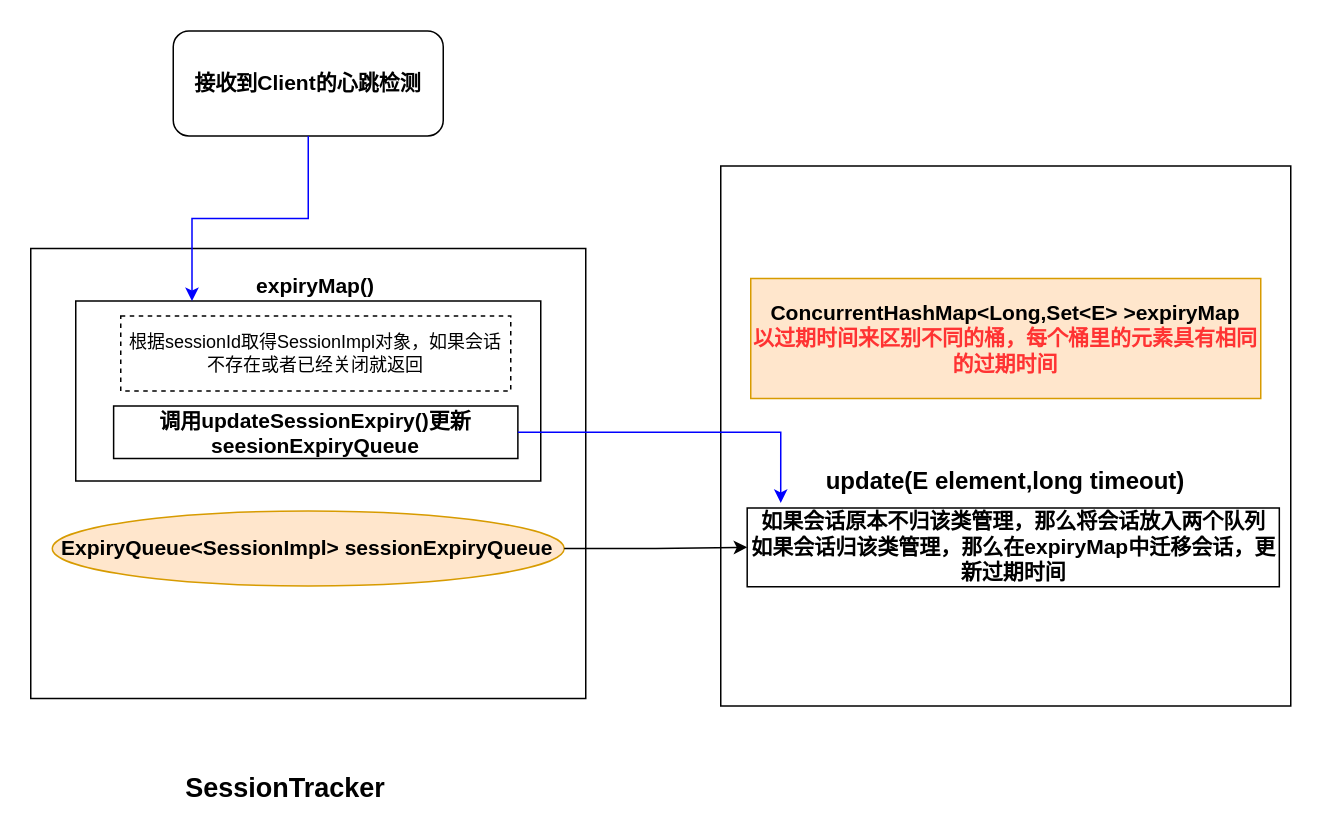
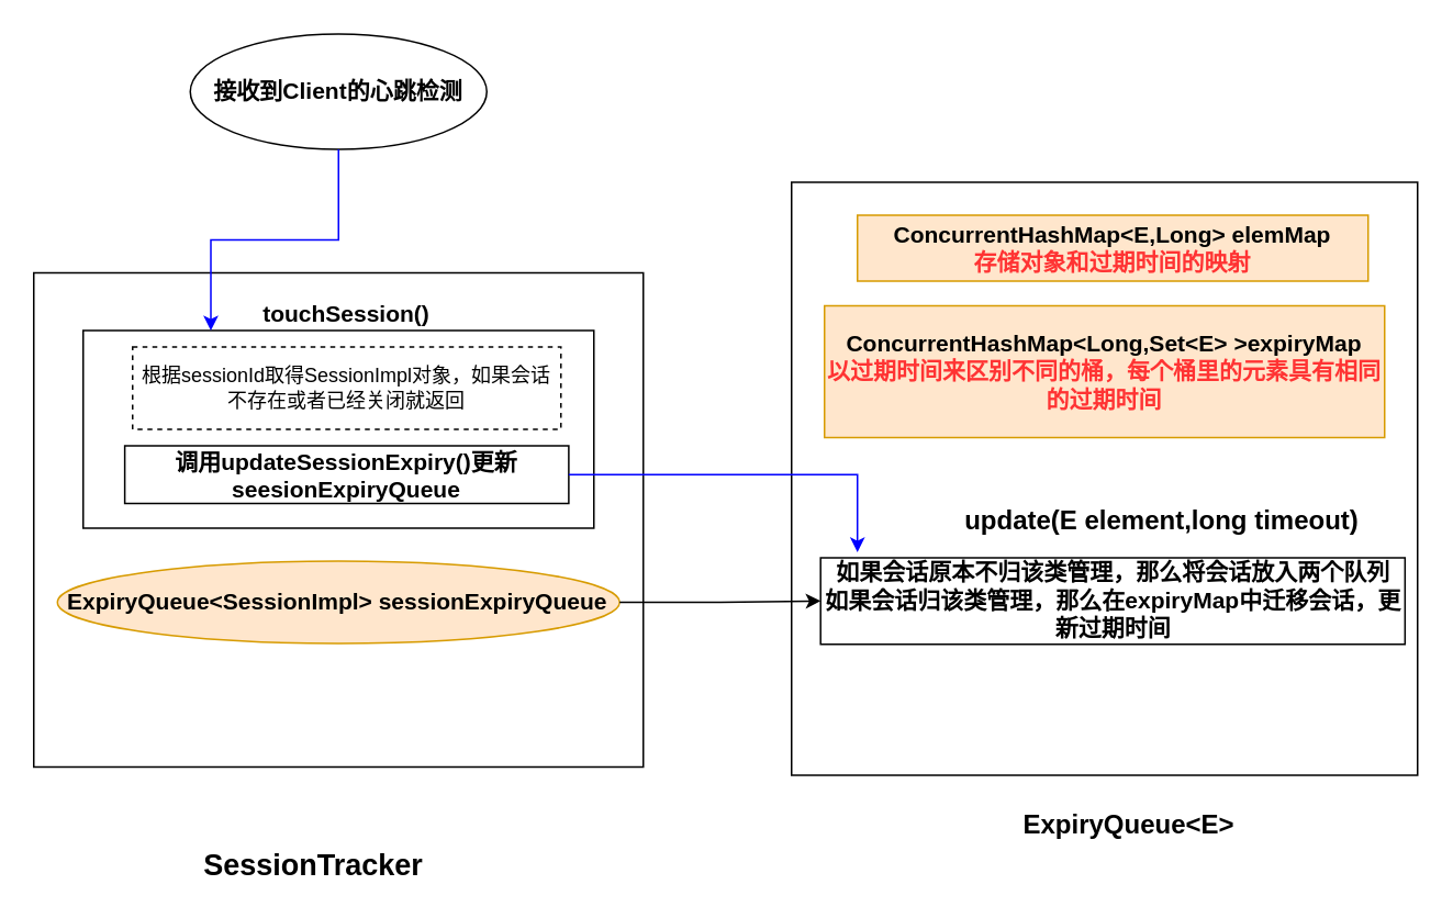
- <mxCell id="2" value="&lt;b&gt;&lt;font style=&quot;font-size: 14px&quot;&gt;接收到Client的心跳检测&lt;/font&gt;&lt;/b&gt;" style="rounded=1;whiteSpace=wrap;html=1;" vertex="1" parent="1"><mxGeometry x="115" y="20" width="180" height="70" as="geometry" /></mxCell>
+ <mxCell id="2" value="&lt;b&gt;&lt;font style=&quot;font-size: 14px&quot;&gt;接收到Client的心跳检测&lt;/font&gt;&lt;/b&gt;" style="ellipse;whiteSpace=wrap;html=1;" vertex="1" parent="1"><mxGeometry x="115" y="20" width="180" height="70" as="geometry" /></mxCell>
+ <mxCell id="13" value="&lt;font style=&quot;font-size: 14px&quot;&gt;&lt;b&gt;ConcurrentHashMap&amp;lt;E,Long&amp;gt; elemMap&lt;br&gt;&lt;font color=&quot;#ff3333&quot;&gt;存储对象和过期时间的映射&lt;/font&gt;&lt;br&gt;&lt;/b&gt;&lt;/font&gt;" style="rounded=0;whiteSpace=wrap;html=1;fillColor=#ffe6cc;strokeColor=#d79b00;" vertex="1" parent="1"><mxGeometry x="520" y="130" width="310" height="40" as="geometry" /></mxCell>
- <mxCell id="5" value="&lt;font style=&quot;font-size: 14px&quot;&gt;&lt;b&gt;expiryMap()&lt;/b&gt;&lt;/font&gt;" style="text;html=1;strokeColor=none;fillColor=none;align=center;verticalAlign=middle;whiteSpace=wrap;rounded=0;" vertex="1" parent="1"><mxGeometry x="190" y="180" width="40" height="20" as="geometry" /></mxCell>
+ <mxCell id="5" value="&lt;font style=&quot;font-size: 14px&quot;&gt;&lt;b&gt;touchSession()&lt;/b&gt;&lt;/font&gt;" style="text;html=1;strokeColor=none;fillColor=none;align=center;verticalAlign=middle;whiteSpace=wrap;rounded=0;" vertex="1" parent="1"><mxGeometry x="190" y="180" width="40" height="20" as="geometry" /></mxCell>
- <mxCell id="16" value="&lt;span style=&quot;font-size: 16px&quot;&gt;&lt;b&gt;update(E element,long timeout)&lt;/b&gt;&lt;/span&gt;" style="text;html=1;strokeColor=none;fillColor=none;align=center;verticalAlign=middle;whiteSpace=wrap;rounded=0;" vertex="1" parent="1"><mxGeometry x="535.25" y="310" width="270" height="20" as="geometry" /></mxCell>
+ <mxCell id="16" value="&lt;span style=&quot;font-size: 16px&quot;&gt;&lt;b&gt;update(E element,long timeout)&lt;/b&gt;&lt;/span&gt;" style="text;html=1;strokeColor=none;fillColor=none;align=center;verticalAlign=middle;whiteSpace=wrap;rounded=0;" vertex="1" parent="1"><mxGeometry x="570.25" y="305" width="270" height="20" as="geometry" /></mxCell>
+ <mxCell id="12" value="&lt;b&gt;&lt;font style=&quot;font-size: 16px&quot;&gt;ExpiryQueue&amp;lt;E&amp;gt;&lt;/font&gt;&lt;/b&gt;" style="text;html=1;strokeColor=none;fillColor=none;align=center;verticalAlign=middle;whiteSpace=wrap;rounded=0;" vertex="1" parent="1"><mxGeometry x="530" y="490" width="310" height="20" as="geometry" /></mxCell>
